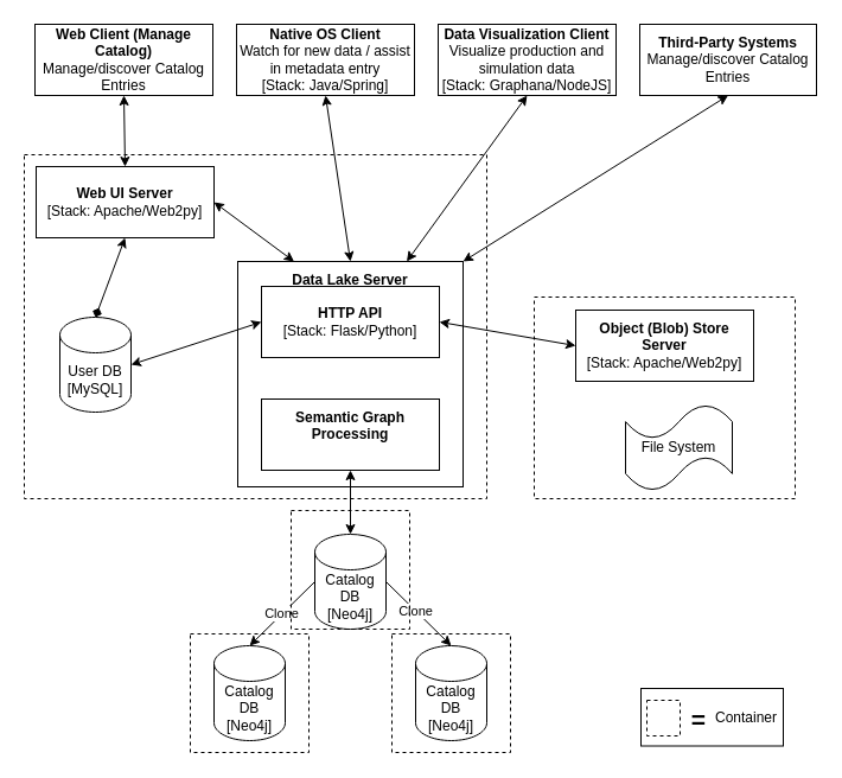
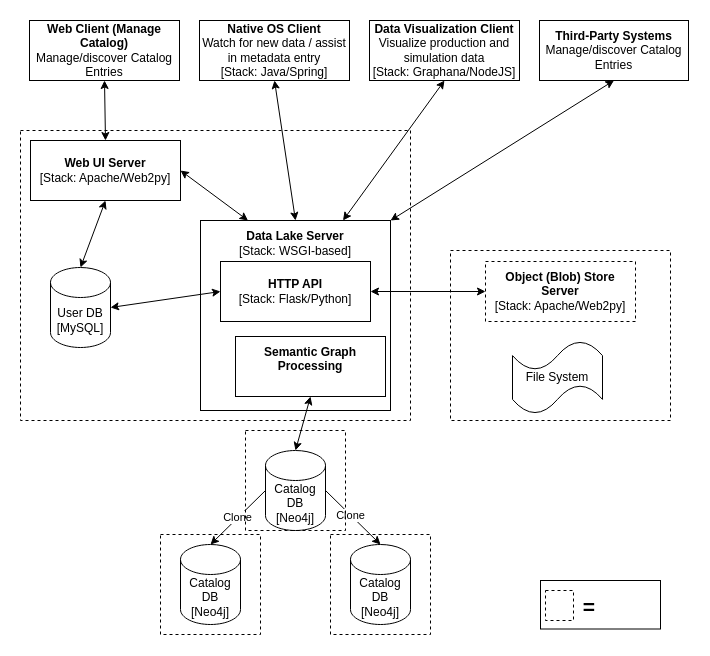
- <mxCell id="18" value="" style="endArrow=diamond;html=1;rounded=0;exitX=0.5;exitY=1;exitDx=0;exitDy=0;entryX=0.5;entryY=0;entryDx=0;entryDy=0;entryPerimeter=0;startArrow=classic;startFill=1;" edge="1" parent="1" source="9" target="17"><mxGeometry width="50" height="50" relative="1" as="geometry"><mxPoint x="350" y="230" as="sourcePoint" /><mxPoint x="400" y="180" as="targetPoint" /></mxGeometry></mxCell>
+ <mxCell id="18" value="" style="endArrow=classic;html=1;rounded=0;exitX=0.5;exitY=1;exitDx=0;exitDy=0;entryX=0.5;entryY=0;entryDx=0;entryDy=0;entryPerimeter=0;startArrow=classic;startFill=1;" edge="1" parent="1" source="9" target="17"><mxGeometry width="50" height="50" relative="1" as="geometry"><mxPoint x="350" y="230" as="sourcePoint" /><mxPoint x="400" y="180" as="targetPoint" /></mxGeometry></mxCell>
- <mxCell id="8" value="&lt;b&gt;HTTP API&lt;/b&gt;&lt;br&gt;[Stack: Flask/Python]" style="rounded=0;whiteSpace=wrap;html=1;" vertex="1" parent="1"><mxGeometry x="220" y="241" width="150" height="60" as="geometry" /></mxCell>
+ <mxCell id="8" value="&lt;b&gt;HTTP API&lt;/b&gt;&lt;br&gt;[Stack: Flask/Python]" style="rounded=0;whiteSpace=wrap;html=1;" vertex="1" parent="1"><mxGeometry x="220" y="261" width="150" height="60" as="geometry" /></mxCell>
- <mxCell id="30" value="&lt;b&gt;Object (Blob) Store Server&lt;br&gt;&lt;/b&gt;[Stack: Apache/Web2py]" style="rounded=0;whiteSpace=wrap;html=1;" vertex="1" parent="1"><mxGeometry x="485" y="261" width="150" height="60" as="geometry" /></mxCell>
+ <mxCell id="30" value="&lt;b&gt;Object (Blob) Store Server&lt;br&gt;&lt;/b&gt;[Stack: Apache/Web2py]" style="rounded=0;whiteSpace=wrap;html=1;dashed=1;" vertex="1" parent="1"><mxGeometry x="485" y="261" width="150" height="60" as="geometry" /></mxCell>
- <mxCell id="14" value="&lt;b&gt;Semantic Graph Processing&lt;br&gt;&lt;br&gt;&lt;/b&gt;" style="rounded=0;whiteSpace=wrap;html=1;" vertex="1" parent="1"><mxGeometry x="220" y="336" width="150" height="60" as="geometry" /></mxCell>
+ <mxCell id="14" value="&lt;b&gt;Semantic Graph Processing&lt;br&gt;&lt;br&gt;&lt;/b&gt;" style="rounded=0;whiteSpace=wrap;html=1;" vertex="1" parent="1"><mxGeometry x="235" y="336" width="150" height="60" as="geometry" /></mxCell>
- <mxCell id="31" value="File System" style="shape=tape;whiteSpace=wrap;html=1;fillColor=none;" vertex="1" parent="1"><mxGeometry x="527" y="340.5" width="90" height="73" as="geometry" /></mxCell>
+ <mxCell id="31" value="File System" style="shape=tape;whiteSpace=wrap;html=1;fillColor=none;" vertex="1" parent="1"><mxGeometry x="512" y="340.5" width="90" height="73" as="geometry" /></mxCell>
- <mxCell id="35" value="Container" style="text;html=1;strokeColor=none;fillColor=none;align=center;verticalAlign=middle;whiteSpace=wrap;rounded=0;strokeWidth=1;fontSize=12;" vertex="1" parent="1"><mxGeometry x="599" y="590" width="60" height="30" as="geometry" /></mxCell>
